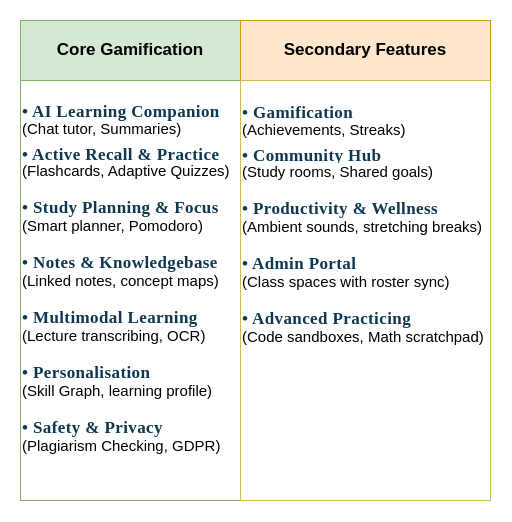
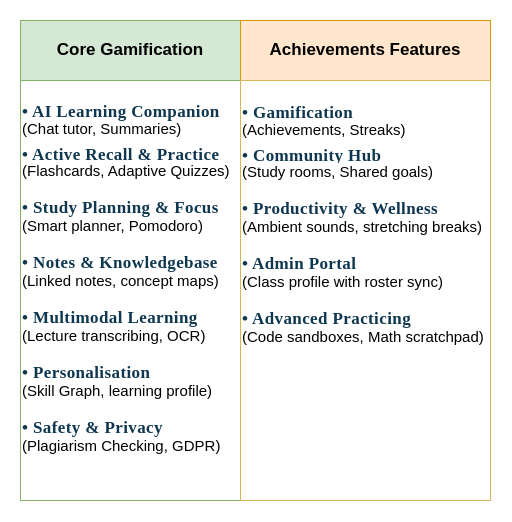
- <mxCell id="3" value="&lt;b&gt;&lt;font style=&quot;font-size: 17px;&quot;&gt;Secondary Features&lt;/font&gt;&lt;/b&gt;" style="rounded=0;whiteSpace=wrap;html=1;fillColor=#ffe6cc;strokeColor=#d79b00;" vertex="1" parent="1"><mxGeometry x="240" y="20" width="250" height="60" as="geometry" /></mxCell>
+ <mxCell id="3" value="&lt;b&gt;&lt;font style=&quot;font-size: 17px;&quot;&gt;Achievements Features&lt;/font&gt;&lt;/b&gt;" style="rounded=0;whiteSpace=wrap;html=1;fillColor=#ffe6cc;strokeColor=#d79b00;" vertex="1" parent="1"><mxGeometry x="240" y="20" width="250" height="60" as="geometry" /></mxCell>
- <mxCell id="5" value="&lt;div style=&quot;line-height: 100%;&quot;&gt;&lt;h1 style=&quot;box-sizing: border-box; margin: 10px 0px 0px; padding: 0px; border: 0px; font-variant-ligatures: no-common-ligatures; font-variant-numeric: inherit; font-variant-east-asian: inherit; font-variant-alternates: inherit; font-variant-position: inherit; font-variant-emoji: inherit; font-stretch: inherit; font-family: &amp;quot;Playfair Display&amp;quot;, serif; font-optical-sizing: inherit; font-size-adjust: inherit; font-kerning: inherit; font-feature-settings: inherit; font-variation-settings: inherit; vertical-align: initial; letter-spacing: 0.39px; color: rgb(15, 56, 80); line-height: 90%;&quot; class=&quot;title-lg&quot;&gt;&lt;font style=&quot;font-size: 17px; line-height: 100%; background-color: light-dark(#ffffff, var(--ge-dark-color, #121212));&quot;&gt;• Gamification&lt;/font&gt;&lt;/h1&gt;&lt;div&gt;&lt;font style=&quot;font-size: 15px; line-height: 100%; background-color: light-dark(#ffffff, var(--ge-dark-color, #121212));&quot;&gt;(Achievements, Streaks)&lt;/font&gt;&lt;/div&gt;&lt;div&gt;&lt;font&gt;&lt;h1 style=&quot;font-size: 17px; box-sizing: border-box; margin: 10px 0px 0px; padding: 0px; border: 0px; font-variant-ligatures: no-common-ligatures; font-variant-numeric: inherit; font-variant-east-asian: inherit; font-variant-alternates: inherit; font-variant-position: inherit; font-variant-emoji: inherit; font-stretch: inherit; font-family: &amp;quot;Playfair Display&amp;quot;, serif; font-optical-sizing: inherit; font-size-adjust: inherit; font-kerning: inherit; font-feature-settings: inherit; font-variation-settings: inherit; vertical-align: initial; letter-spacing: 0.39px; color: rgb(15, 56, 80); line-height: 100%;&quot; class=&quot;title-lg&quot;&gt;&lt;font style=&quot;font-size: 17px; background-color: light-dark(#ffffff, var(--ge-dark-color, #121212));&quot;&gt;• Community Hub&lt;/font&gt;&lt;/h1&gt;&lt;div&gt;&lt;font style=&quot;font-size: 15px; line-height: 100%; background-color: light-dark(#ffffff, var(--ge-dark-color, #121212));&quot;&gt;(Study rooms, Shared goals)&lt;/font&gt;&lt;/div&gt;&lt;div&gt;&lt;font style=&quot;font-size: 15px; line-height: 100%;&quot;&gt;&lt;h1 style=&quot;box-sizing: border-box; margin: 10px 0px 0px; padding: 0px; border: 0px; font-variant-ligatures: no-common-ligatures; font-variant-numeric: inherit; font-variant-east-asian: inherit; font-variant-alternates: inherit; font-variant-position: inherit; font-variant-emoji: inherit; font-stretch: inherit; font-family: &amp;quot;Playfair Display&amp;quot;, serif; font-optical-sizing: inherit; font-size-adjust: inherit; font-kerning: inherit; font-feature-settings: inherit; font-variation-settings: inherit; vertical-align: initial; letter-spacing: 0.39px; color: rgb(15, 56, 80); line-height: 100%;&quot; class=&quot;title-lg&quot;&gt;&lt;font style=&quot;font-size: 17px; line-height: 100%; background-color: light-dark(#ffffff, var(--ge-dark-color, #121212));&quot;&gt;• Productivity &amp;amp; Wellness&lt;/font&gt;&lt;/h1&gt;&lt;div style=&quot;font-size: 12px; line-height: 100%;&quot;&gt;&lt;font style=&quot;font-size: 15px; line-height: 100%; background-color: light-dark(#ffffff, var(--ge-dark-color, #121212));&quot;&gt;(Ambient sounds, stretching breaks)&lt;/font&gt;&lt;/div&gt;&lt;div&gt;&lt;font style=&quot;font-size: 15px;&quot;&gt;&lt;h1 style=&quot;box-sizing: border-box; margin: 10px 0px 0px; padding: 0px; border: 0px; font-variant-ligatures: no-common-ligatures; font-variant-numeric: inherit; font-variant-east-asian: inherit; font-variant-alternates: inherit; font-variant-position: inherit; font-variant-emoji: inherit; font-stretch: inherit; font-family: &amp;quot;Playfair Display&amp;quot;, serif; font-optical-sizing: inherit; font-size-adjust: inherit; font-kerning: inherit; font-feature-settings: inherit; font-variation-settings: inherit; vertical-align: initial; letter-spacing: 0.39px; color: rgb(15, 56, 80); line-height: 100%;&quot; class=&quot;title-lg&quot;&gt;&lt;font style=&quot;font-size: 17px; line-height: 100%; background-color: light-dark(#ffffff, var(--ge-dark-color, #121212));&quot;&gt;• Admin Portal&lt;/font&gt;&lt;/h1&gt;&lt;div style=&quot;font-size: 12px; line-height: 100%;&quot;&gt;&lt;font style=&quot;font-size: 15px; line-height: 100%; background-color: light-dark(#ffffff, var(--ge-dark-color, #121212));&quot;&gt;(Class spaces with roster sync)&lt;/font&gt;&lt;/div&gt;&lt;div style=&quot;font-size: 12px; line-height: 100%;&quot;&gt;&lt;font style=&quot;font-size: 15px; line-height: 100%;&quot;&gt;&lt;h1 style=&quot;box-sizing: border-box; margin: 10px 0px 0px; padding: 0px; border: 0px; font-variant-ligatures: no-common-ligatures; font-variant-numeric: inherit; font-variant-east-asian: inherit; font-variant-alternates: inherit; font-variant-position: inherit; font-variant-emoji: inherit; font-stretch: inherit; font-family: &amp;quot;Playfair Display&amp;quot;, serif; font-optical-sizing: inherit; font-size-adjust: inherit; font-kerning: inherit; font-feature-settings: inherit; font-variation-settings: inherit; vertical-align: initial; letter-spacing: 0.39px; color: rgb(15, 56, 80); line-height: 30px;&quot; class=&quot;title-lg&quot;&gt;&lt;span style=&quot;background-color: light-dark(#ffffff, var(--ge-dark-color, #121212));&quot;&gt;&lt;font style=&quot;font-size: 17px; line-height: 17px;&quot;&gt;• &lt;/font&gt;&lt;font style=&quot;font-size: 17px; line-height: 17px; background-color: light-dark(#ffffff, var(--ge-dark-color, #121212));&quot;&gt;Advanced Practicing&lt;/font&gt;&lt;/span&gt;&lt;/h1&gt;&lt;div style=&quot;font-size: 12px; line-height: 12px;&quot;&gt;&lt;font style=&quot;font-size: 15px; line-height: 15px; background-color: light-dark(#ffffff, var(--ge-dark-color, #121212));&quot;&gt;(Code sandboxes, Math scratchpad)&lt;/font&gt;&lt;/div&gt;&lt;div style=&quot;font-size: 12px; line-height: 12px;&quot;&gt;&lt;font style=&quot;font-size: 15px; line-height: 15px; background-color: light-dark(#ffffff, var(--ge-dark-color, #121212));&quot;&gt;&lt;br&gt;&lt;/font&gt;&lt;/div&gt;&lt;div style=&quot;font-size: 12px; line-height: 12px;&quot;&gt;&lt;font style=&quot;font-size: 15px; line-height: 15px; background-color: light-dark(#ffffff, var(--ge-dark-color, #121212));&quot;&gt;&lt;br&gt;&lt;/font&gt;&lt;/div&gt;&lt;div style=&quot;font-size: 12px; line-height: 12px;&quot;&gt;&lt;font style=&quot;font-size: 15px; line-height: 15px; background-color: light-dark(#ffffff, var(--ge-dark-color, #121212));&quot;&gt;&lt;br&gt;&lt;/font&gt;&lt;/div&gt;&lt;div style=&quot;font-size: 12px; line-height: 12px;&quot;&gt;&lt;font style=&quot;font-size: 15px; line-height: 15px; background-color: light-dark(#ffffff, var(--ge-dark-color, #121212));&quot;&gt;&lt;br&gt;&lt;/font&gt;&lt;/div&gt;&lt;div style=&quot;font-size: 12px; line-height: 12px;&quot;&gt;&lt;font style=&quot;font-size: 15px; line-height: 15px; background-color: light-dark(#ffffff, var(--ge-dark-color, #121212));&quot;&gt;&lt;br&gt;&lt;/font&gt;&lt;/div&gt;&lt;div style=&quot;font-size: 12px; line-height: 12px;&quot;&gt;&lt;font style=&quot;font-size: 15px; line-height: 15px; background-color: light-dark(#ffffff, var(--ge-dark-color, #121212));&quot;&gt;&lt;br&gt;&lt;/font&gt;&lt;/div&gt;&lt;div style=&quot;font-size: 12px; line-height: 12px;&quot;&gt;&lt;font style=&quot;font-size: 15px; line-height: 15px; background-color: light-dark(#ffffff, var(--ge-dark-color, #121212));&quot;&gt;&lt;br&gt;&lt;/font&gt;&lt;/div&gt;&lt;div style=&quot;font-size: 12px; line-height: 12px;&quot;&gt;&lt;font style=&quot;font-size: 15px; line-height: 15px; background-color: light-dark(#ffffff, var(--ge-dark-color, #121212));&quot;&gt;&lt;br&gt;&lt;/font&gt;&lt;/div&gt;&lt;div style=&quot;font-size: 12px; line-height: 12px;&quot;&gt;&lt;font style=&quot;font-size: 15px; line-height: 15px; background-color: light-dark(#ffffff, var(--ge-dark-color, #121212));&quot;&gt;&lt;br&gt;&lt;/font&gt;&lt;/div&gt;&lt;div style=&quot;font-size: 12px; line-height: 12px;&quot;&gt;&lt;br&gt;&lt;/div&gt;&lt;/font&gt;&lt;/div&gt;&lt;/font&gt;&lt;/div&gt;&lt;/font&gt;&lt;/div&gt;&lt;/font&gt;&lt;/div&gt;&lt;/div&gt;" style="rounded=0;whiteSpace=wrap;html=1;align=left;fillColor=default;strokeColor=#d6b656;" vertex="1" parent="1"><mxGeometry x="240" y="80" width="250" height="420" as="geometry" /></mxCell>
+ <mxCell id="5" value="&lt;div style=&quot;line-height: 100%;&quot;&gt;&lt;h1 style=&quot;box-sizing: border-box; margin: 10px 0px 0px; padding: 0px; border: 0px; font-variant-ligatures: no-common-ligatures; font-variant-numeric: inherit; font-variant-east-asian: inherit; font-variant-alternates: inherit; font-variant-position: inherit; font-variant-emoji: inherit; font-stretch: inherit; font-family: &amp;quot;Playfair Display&amp;quot;, serif; font-optical-sizing: inherit; font-size-adjust: inherit; font-kerning: inherit; font-feature-settings: inherit; font-variation-settings: inherit; vertical-align: initial; letter-spacing: 0.39px; color: rgb(15, 56, 80); line-height: 90%;&quot; class=&quot;title-lg&quot;&gt;&lt;font style=&quot;font-size: 17px; line-height: 100%; background-color: light-dark(#ffffff, var(--ge-dark-color, #121212));&quot;&gt;• Gamification&lt;/font&gt;&lt;/h1&gt;&lt;div&gt;&lt;font style=&quot;font-size: 15px; line-height: 100%; background-color: light-dark(#ffffff, var(--ge-dark-color, #121212));&quot;&gt;(Achievements, Streaks)&lt;/font&gt;&lt;/div&gt;&lt;div&gt;&lt;font&gt;&lt;h1 style=&quot;font-size: 17px; box-sizing: border-box; margin: 10px 0px 0px; padding: 0px; border: 0px; font-variant-ligatures: no-common-ligatures; font-variant-numeric: inherit; font-variant-east-asian: inherit; font-variant-alternates: inherit; font-variant-position: inherit; font-variant-emoji: inherit; font-stretch: inherit; font-family: &amp;quot;Playfair Display&amp;quot;, serif; font-optical-sizing: inherit; font-size-adjust: inherit; font-kerning: inherit; font-feature-settings: inherit; font-variation-settings: inherit; vertical-align: initial; letter-spacing: 0.39px; color: rgb(15, 56, 80); line-height: 100%;&quot; class=&quot;title-lg&quot;&gt;&lt;font style=&quot;font-size: 17px; background-color: light-dark(#ffffff, var(--ge-dark-color, #121212));&quot;&gt;• Community Hub&lt;/font&gt;&lt;/h1&gt;&lt;div&gt;&lt;font style=&quot;font-size: 15px; line-height: 100%; background-color: light-dark(#ffffff, var(--ge-dark-color, #121212));&quot;&gt;(Study rooms, Shared goals)&lt;/font&gt;&lt;/div&gt;&lt;div&gt;&lt;font style=&quot;font-size: 15px; line-height: 100%;&quot;&gt;&lt;h1 style=&quot;box-sizing: border-box; margin: 10px 0px 0px; padding: 0px; border: 0px; font-variant-ligatures: no-common-ligatures; font-variant-numeric: inherit; font-variant-east-asian: inherit; font-variant-alternates: inherit; font-variant-position: inherit; font-variant-emoji: inherit; font-stretch: inherit; font-family: &amp;quot;Playfair Display&amp;quot;, serif; font-optical-sizing: inherit; font-size-adjust: inherit; font-kerning: inherit; font-feature-settings: inherit; font-variation-settings: inherit; vertical-align: initial; letter-spacing: 0.39px; color: rgb(15, 56, 80); line-height: 100%;&quot; class=&quot;title-lg&quot;&gt;&lt;font style=&quot;font-size: 17px; line-height: 100%; background-color: light-dark(#ffffff, var(--ge-dark-color, #121212));&quot;&gt;• Productivity &amp;amp; Wellness&lt;/font&gt;&lt;/h1&gt;&lt;div style=&quot;font-size: 12px; line-height: 100%;&quot;&gt;&lt;font style=&quot;font-size: 15px; line-height: 100%; background-color: light-dark(#ffffff, var(--ge-dark-color, #121212));&quot;&gt;(Ambient sounds, stretching breaks)&lt;/font&gt;&lt;/div&gt;&lt;div&gt;&lt;font style=&quot;font-size: 15px;&quot;&gt;&lt;h1 style=&quot;box-sizing: border-box; margin: 10px 0px 0px; padding: 0px; border: 0px; font-variant-ligatures: no-common-ligatures; font-variant-numeric: inherit; font-variant-east-asian: inherit; font-variant-alternates: inherit; font-variant-position: inherit; font-variant-emoji: inherit; font-stretch: inherit; font-family: &amp;quot;Playfair Display&amp;quot;, serif; font-optical-sizing: inherit; font-size-adjust: inherit; font-kerning: inherit; font-feature-settings: inherit; font-variation-settings: inherit; vertical-align: initial; letter-spacing: 0.39px; color: rgb(15, 56, 80); line-height: 100%;&quot; class=&quot;title-lg&quot;&gt;&lt;font style=&quot;font-size: 17px; line-height: 100%; background-color: light-dark(#ffffff, var(--ge-dark-color, #121212));&quot;&gt;• Admin Portal&lt;/font&gt;&lt;/h1&gt;&lt;div style=&quot;font-size: 12px; line-height: 100%;&quot;&gt;&lt;font style=&quot;font-size: 15px; line-height: 100%; background-color: light-dark(#ffffff, var(--ge-dark-color, #121212));&quot;&gt;(Class profile with roster sync)&lt;/font&gt;&lt;/div&gt;&lt;div style=&quot;font-size: 12px; line-height: 100%;&quot;&gt;&lt;font style=&quot;font-size: 15px; line-height: 100%;&quot;&gt;&lt;h1 style=&quot;box-sizing: border-box; margin: 10px 0px 0px; padding: 0px; border: 0px; font-variant-ligatures: no-common-ligatures; font-variant-numeric: inherit; font-variant-east-asian: inherit; font-variant-alternates: inherit; font-variant-position: inherit; font-variant-emoji: inherit; font-stretch: inherit; font-family: &amp;quot;Playfair Display&amp;quot;, serif; font-optical-sizing: inherit; font-size-adjust: inherit; font-kerning: inherit; font-feature-settings: inherit; font-variation-settings: inherit; vertical-align: initial; letter-spacing: 0.39px; color: rgb(15, 56, 80); line-height: 30px;&quot; class=&quot;title-lg&quot;&gt;&lt;span style=&quot;background-color: light-dark(#ffffff, var(--ge-dark-color, #121212));&quot;&gt;&lt;font style=&quot;font-size: 17px; line-height: 17px;&quot;&gt;• &lt;/font&gt;&lt;font style=&quot;font-size: 17px; line-height: 17px; background-color: light-dark(#ffffff, var(--ge-dark-color, #121212));&quot;&gt;Advanced Practicing&lt;/font&gt;&lt;/span&gt;&lt;/h1&gt;&lt;div style=&quot;font-size: 12px; line-height: 12px;&quot;&gt;&lt;font style=&quot;font-size: 15px; line-height: 15px; background-color: light-dark(#ffffff, var(--ge-dark-color, #121212));&quot;&gt;(Code sandboxes, Math scratchpad)&lt;/font&gt;&lt;/div&gt;&lt;div style=&quot;font-size: 12px; line-height: 12px;&quot;&gt;&lt;font style=&quot;font-size: 15px; line-height: 15px; background-color: light-dark(#ffffff, var(--ge-dark-color, #121212));&quot;&gt;&lt;br&gt;&lt;/font&gt;&lt;/div&gt;&lt;div style=&quot;font-size: 12px; line-height: 12px;&quot;&gt;&lt;font style=&quot;font-size: 15px; line-height: 15px; background-color: light-dark(#ffffff, var(--ge-dark-color, #121212));&quot;&gt;&lt;br&gt;&lt;/font&gt;&lt;/div&gt;&lt;div style=&quot;font-size: 12px; line-height: 12px;&quot;&gt;&lt;font style=&quot;font-size: 15px; line-height: 15px; background-color: light-dark(#ffffff, var(--ge-dark-color, #121212));&quot;&gt;&lt;br&gt;&lt;/font&gt;&lt;/div&gt;&lt;div style=&quot;font-size: 12px; line-height: 12px;&quot;&gt;&lt;font style=&quot;font-size: 15px; line-height: 15px; background-color: light-dark(#ffffff, var(--ge-dark-color, #121212));&quot;&gt;&lt;br&gt;&lt;/font&gt;&lt;/div&gt;&lt;div style=&quot;font-size: 12px; line-height: 12px;&quot;&gt;&lt;font style=&quot;font-size: 15px; line-height: 15px; background-color: light-dark(#ffffff, var(--ge-dark-color, #121212));&quot;&gt;&lt;br&gt;&lt;/font&gt;&lt;/div&gt;&lt;div style=&quot;font-size: 12px; line-height: 12px;&quot;&gt;&lt;font style=&quot;font-size: 15px; line-height: 15px; background-color: light-dark(#ffffff, var(--ge-dark-color, #121212));&quot;&gt;&lt;br&gt;&lt;/font&gt;&lt;/div&gt;&lt;div style=&quot;font-size: 12px; line-height: 12px;&quot;&gt;&lt;font style=&quot;font-size: 15px; line-height: 15px; background-color: light-dark(#ffffff, var(--ge-dark-color, #121212));&quot;&gt;&lt;br&gt;&lt;/font&gt;&lt;/div&gt;&lt;div style=&quot;font-size: 12px; line-height: 12px;&quot;&gt;&lt;font style=&quot;font-size: 15px; line-height: 15px; background-color: light-dark(#ffffff, var(--ge-dark-color, #121212));&quot;&gt;&lt;br&gt;&lt;/font&gt;&lt;/div&gt;&lt;div style=&quot;font-size: 12px; line-height: 12px;&quot;&gt;&lt;font style=&quot;font-size: 15px; line-height: 15px; background-color: light-dark(#ffffff, var(--ge-dark-color, #121212));&quot;&gt;&lt;br&gt;&lt;/font&gt;&lt;/div&gt;&lt;div style=&quot;font-size: 12px; line-height: 12px;&quot;&gt;&lt;br&gt;&lt;/div&gt;&lt;/font&gt;&lt;/div&gt;&lt;/font&gt;&lt;/div&gt;&lt;/font&gt;&lt;/div&gt;&lt;/font&gt;&lt;/div&gt;&lt;/div&gt;" style="rounded=0;whiteSpace=wrap;html=1;align=left;fillColor=default;strokeColor=#d6b656;" vertex="1" parent="1"><mxGeometry x="240" y="80" width="250" height="420" as="geometry" /></mxCell>
